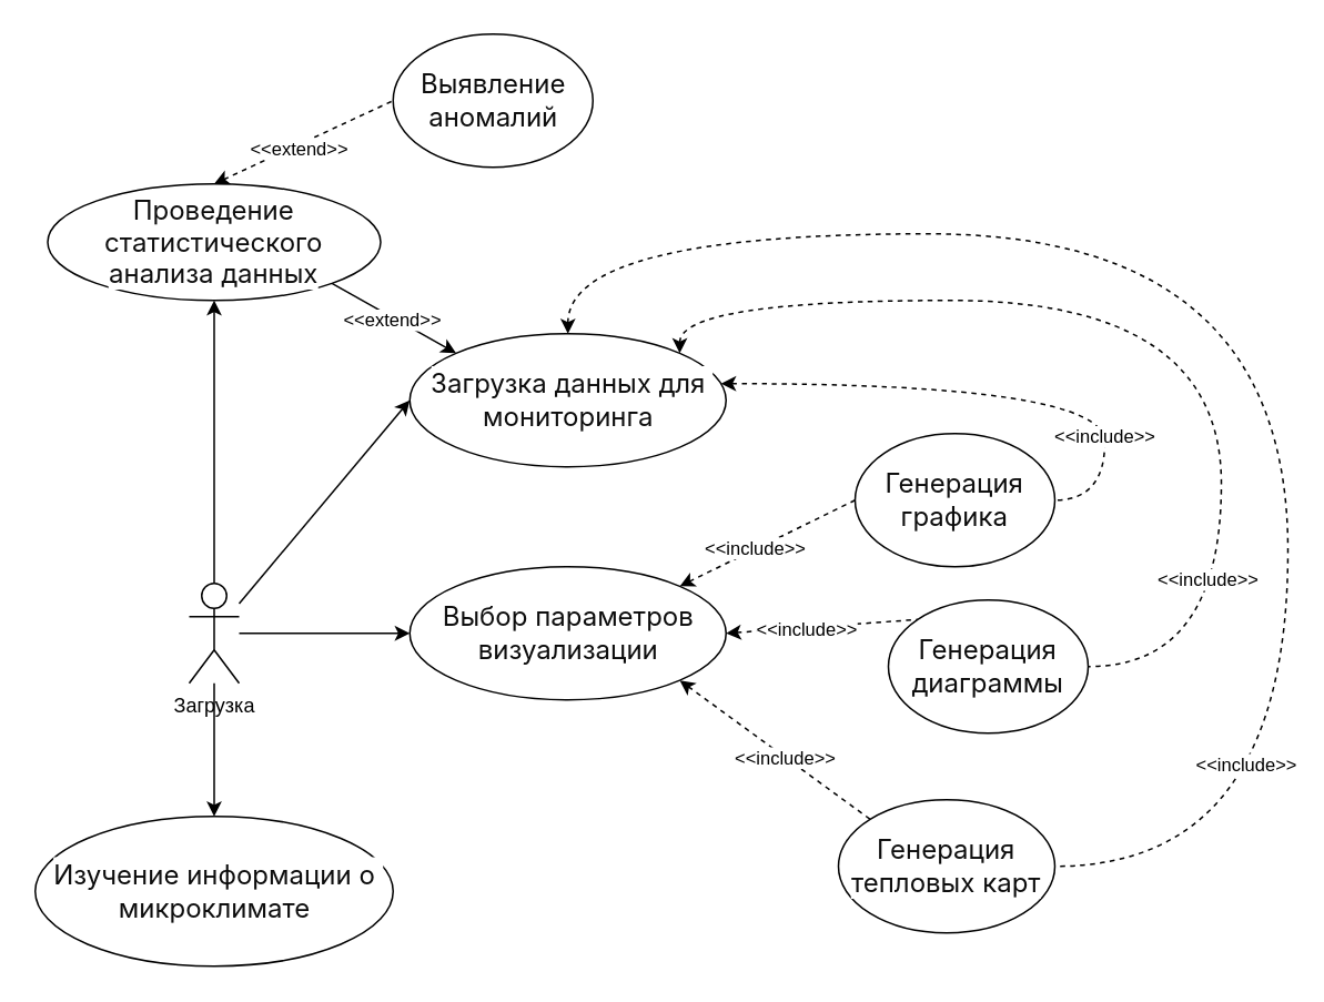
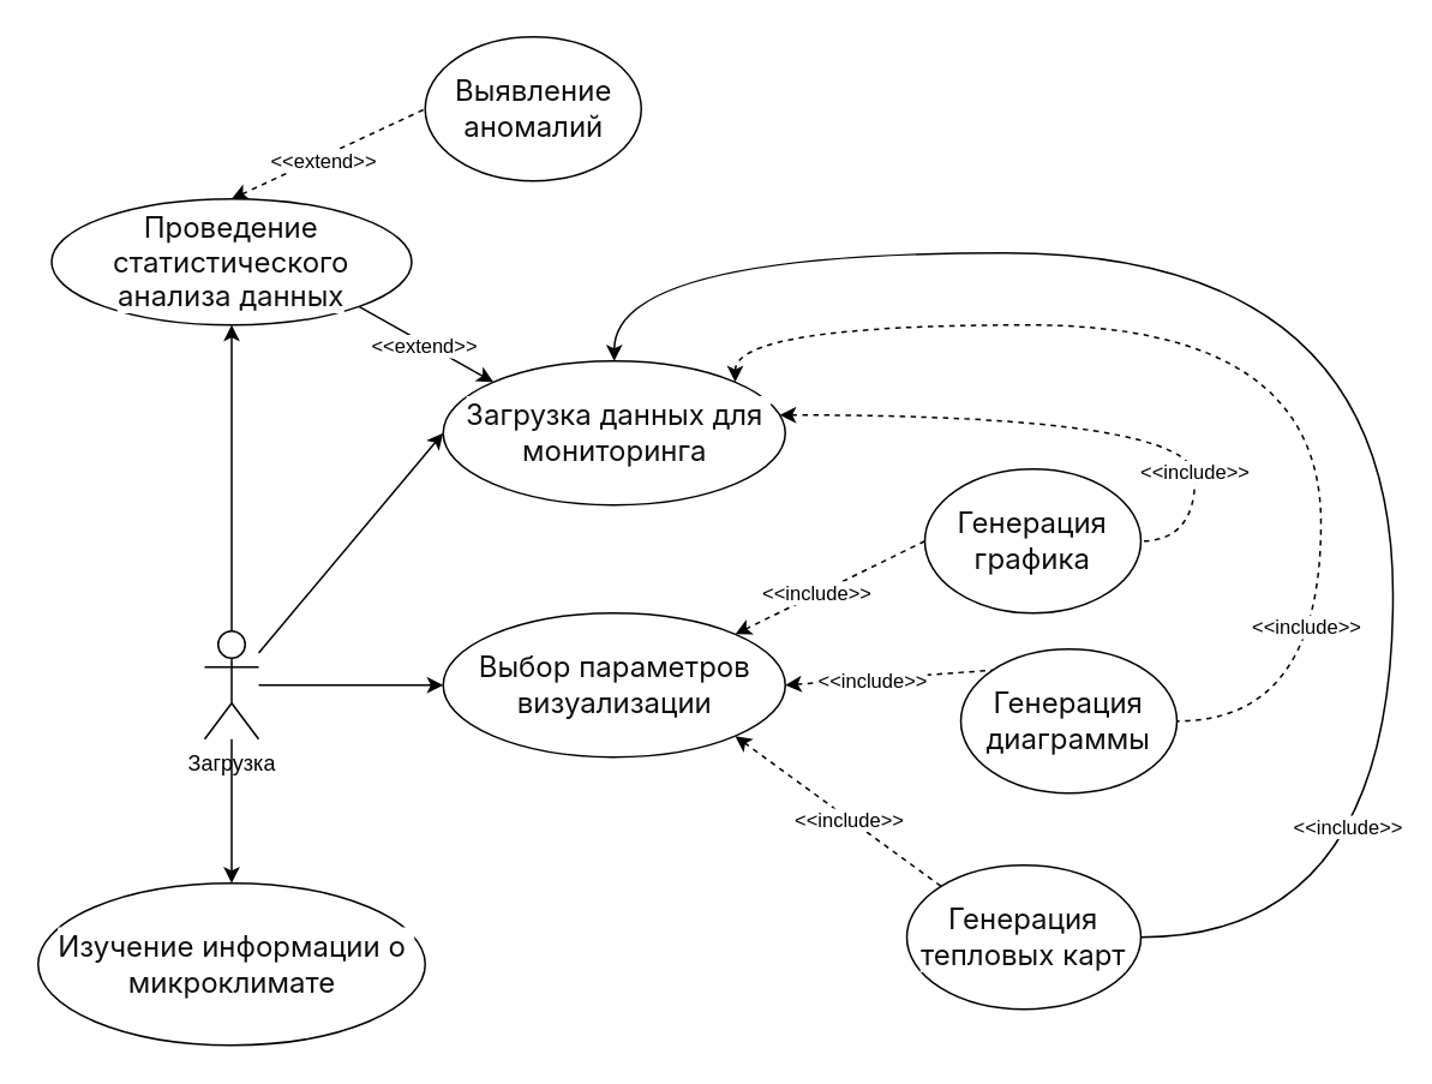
- <mxCell id="18" style="edgeStyle=orthogonalEdgeStyle;rounded=0;orthogonalLoop=1;jettySize=auto;html=1;entryX=1;entryY=0.5;entryDx=0;entryDy=0;curved=1;startArrow=classic;startFill=1;endArrow=none;endFill=0;dashed=1;" parent="1" source="23" target="31" edge="1"><mxGeometry relative="1" as="geometry"><Array as="points"><mxPoint x="341" y="140" /><mxPoint x="773" y="140" /><mxPoint x="773" y="520" /></Array></mxGeometry></mxCell>
+ <mxCell id="18" style="edgeStyle=orthogonalEdgeStyle;rounded=0;orthogonalLoop=1;jettySize=auto;html=1;entryX=1;entryY=0.5;entryDx=0;entryDy=0;curved=1;startArrow=classic;startFill=1;endArrow=none;endFill=0;dashed=0;" parent="1" source="23" target="31" edge="1"><mxGeometry relative="1" as="geometry"><Array as="points"><mxPoint x="341" y="140" /><mxPoint x="773" y="140" /><mxPoint x="773" y="520" /></Array></mxGeometry></mxCell>
